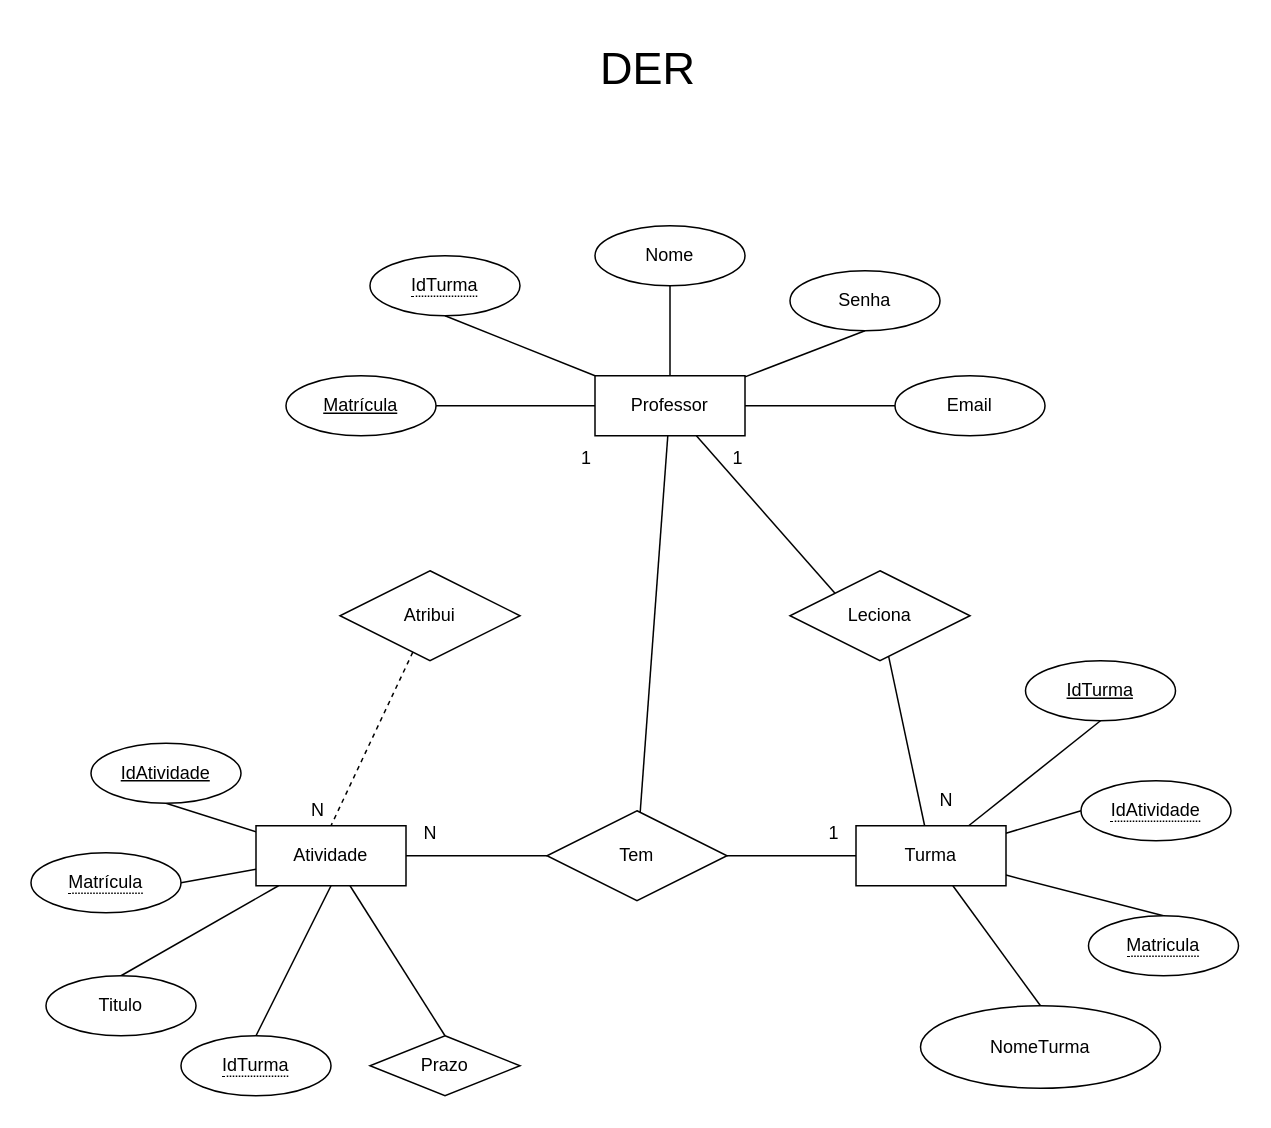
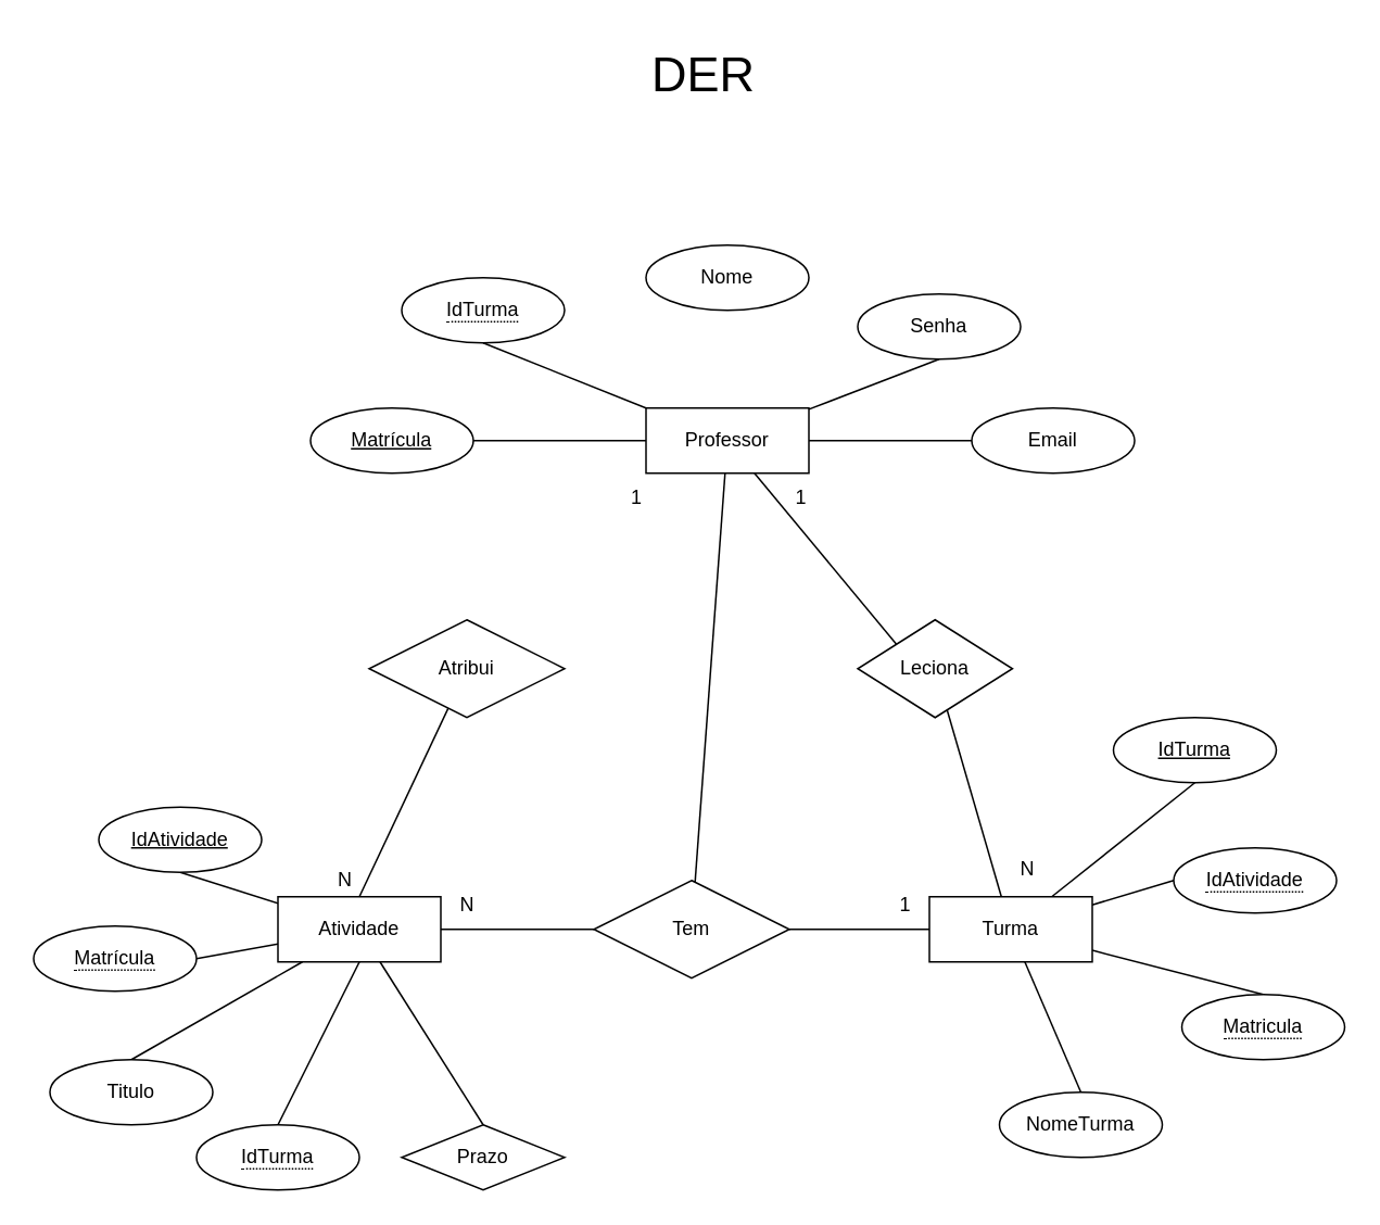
- <mxCell id="4" style="rounded=0;orthogonalLoop=1;jettySize=auto;html=1;entryX=0.5;entryY=1;entryDx=0;entryDy=0;endArrow=none;endFill=0;" edge="1" parent="1" source="10" target="12"><mxGeometry relative="1" as="geometry" /></mxCell>
- <mxCell id="37" value="Leciona" style="shape=rhombus;perimeter=rhombusPerimeter;whiteSpace=wrap;html=1;align=center;" vertex="1" parent="1"><mxGeometry x="526" y="380" width="120" height="60" as="geometry" /></mxCell>
+ <mxCell id="37" value="Leciona" style="shape=rhombus;perimeter=rhombusPerimeter;whiteSpace=wrap;html=1;align=center;" vertex="1" parent="1"><mxGeometry x="526" y="380" width="95" height="60" as="geometry" /></mxCell>
- <mxCell id="40" style="rounded=0;orthogonalLoop=1;jettySize=auto;html=1;entryX=0.5;entryY=0;entryDx=0;entryDy=0;endArrow=none;endFill=0;dashed=1;" edge="1" parent="1" source="41" target="26"><mxGeometry relative="1" as="geometry" /></mxCell>
+ <mxCell id="40" style="rounded=0;orthogonalLoop=1;jettySize=auto;html=1;entryX=0.5;entryY=0;entryDx=0;entryDy=0;endArrow=none;endFill=0;" edge="1" parent="1" source="41" target="26"><mxGeometry relative="1" as="geometry" /></mxCell>
- <mxCell id="30" value="NomeTurma" style="ellipse;whiteSpace=wrap;html=1;align=center;" vertex="1" parent="1"><mxGeometry x="613" y="670" width="160" height="55" as="geometry" /></mxCell>
+ <mxCell id="30" value="NomeTurma" style="ellipse;whiteSpace=wrap;html=1;align=center;" vertex="1" parent="1"><mxGeometry x="613" y="670" width="100" height="40" as="geometry" /></mxCell>
